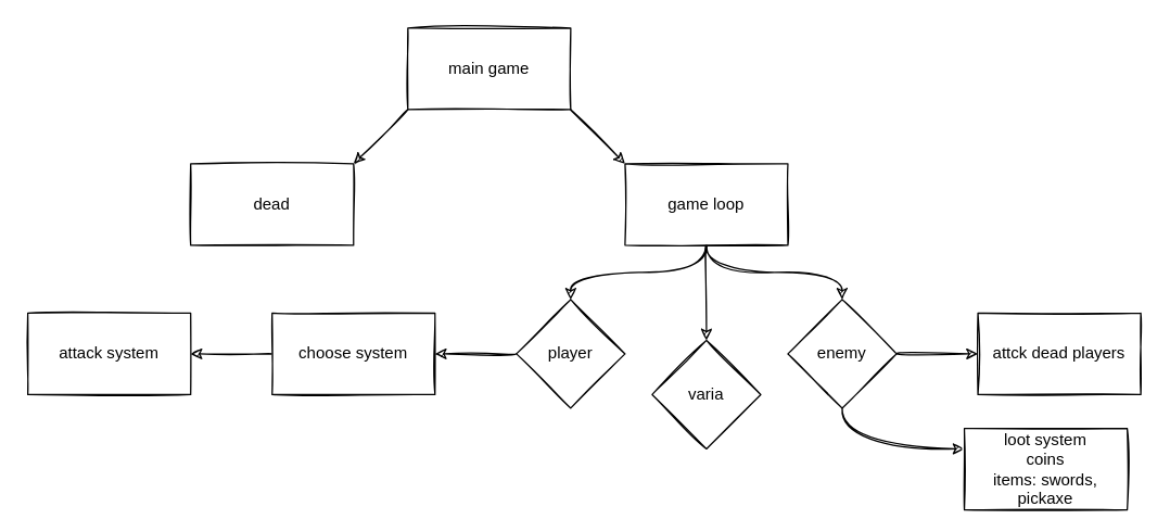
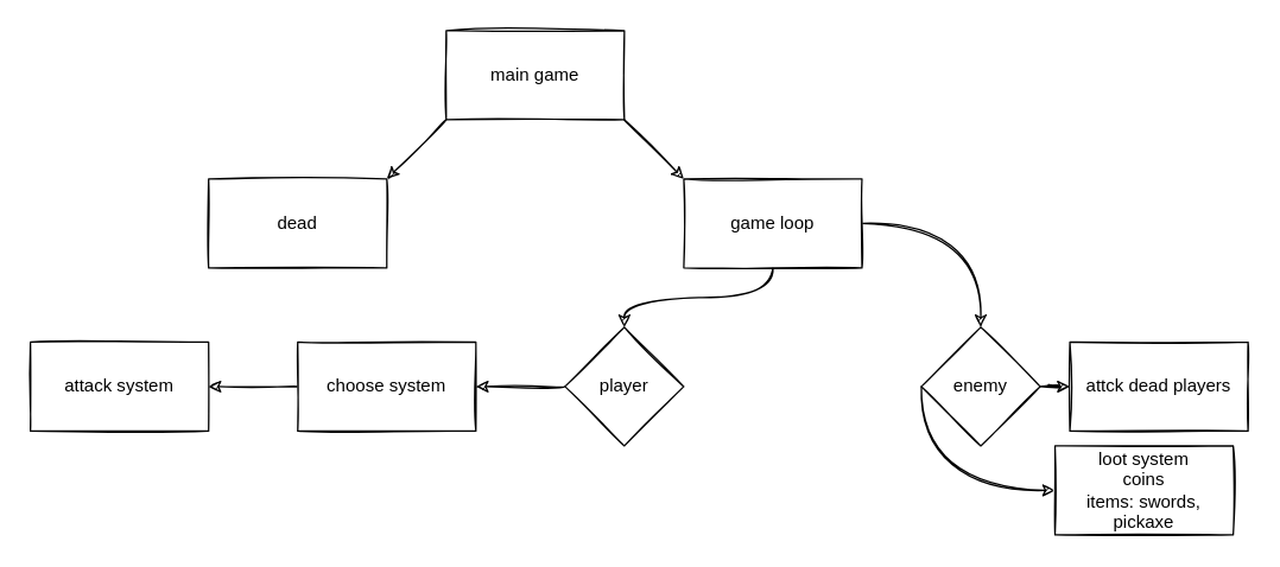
- <mxCell id="5" value="" style="edgeStyle=orthogonalEdgeStyle;orthogonalLoop=1;jettySize=auto;html=1;curved=1;sketch=1;" parent="1" source="6" target="15" edge="1"><mxGeometry relative="1" as="geometry" /></mxCell>
- <mxCell id="14" value="enemy" style="rhombus;whiteSpace=wrap;html=1;sketch=1;" parent="1" vertex="1"><mxGeometry x="580" y="220" width="80" height="80" as="geometry" /></mxCell>
+ <mxCell id="14" value="enemy" style="rhombus;whiteSpace=wrap;html=1;sketch=1;" parent="1" vertex="1"><mxGeometry x="620" y="220" width="80" height="80" as="geometry" /></mxCell>
- <mxCell id="15" value="varia" style="rhombus;whiteSpace=wrap;html=1;sketch=1;" parent="1" vertex="1"><mxGeometry x="480" y="250" width="80" height="80" as="geometry" /></mxCell>
- <mxCell id="17" value="loot system&lt;br&gt;coins&lt;br&gt;items: swords, pickaxe" style="whiteSpace=wrap;html=1;sketch=1;" parent="1" vertex="1"><mxGeometry x="710" y="315" width="120" height="60" as="geometry" /></mxCell>
+ <mxCell id="17" value="loot system&lt;br&gt;coins&lt;br&gt;items: swords, pickaxe" style="whiteSpace=wrap;html=1;sketch=1;" parent="1" vertex="1"><mxGeometry x="710" y="300" width="120" height="60" as="geometry" /></mxCell>
